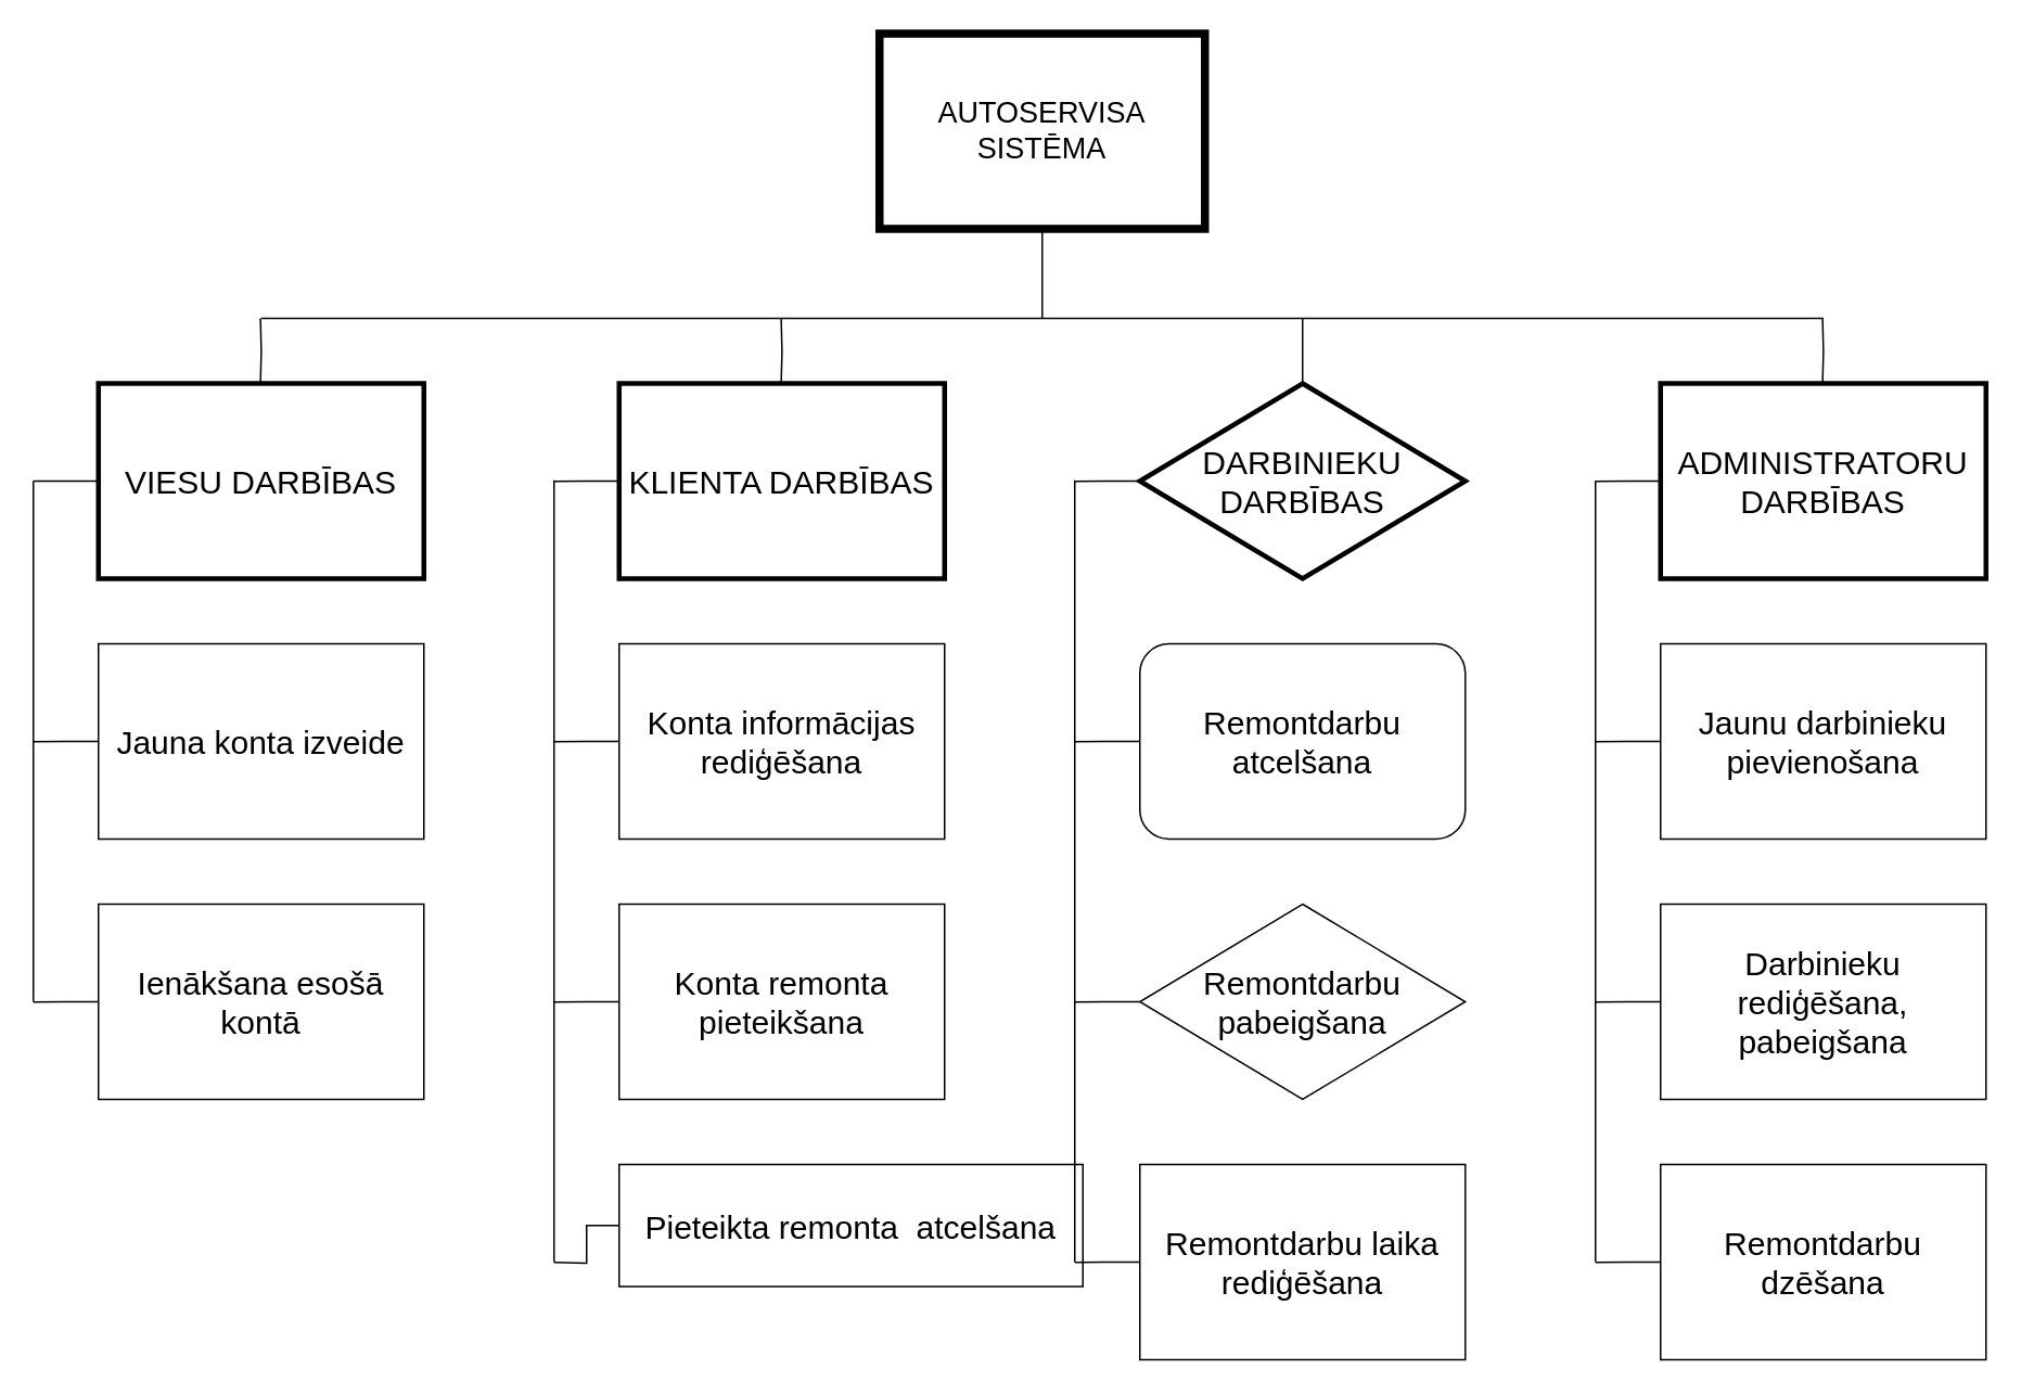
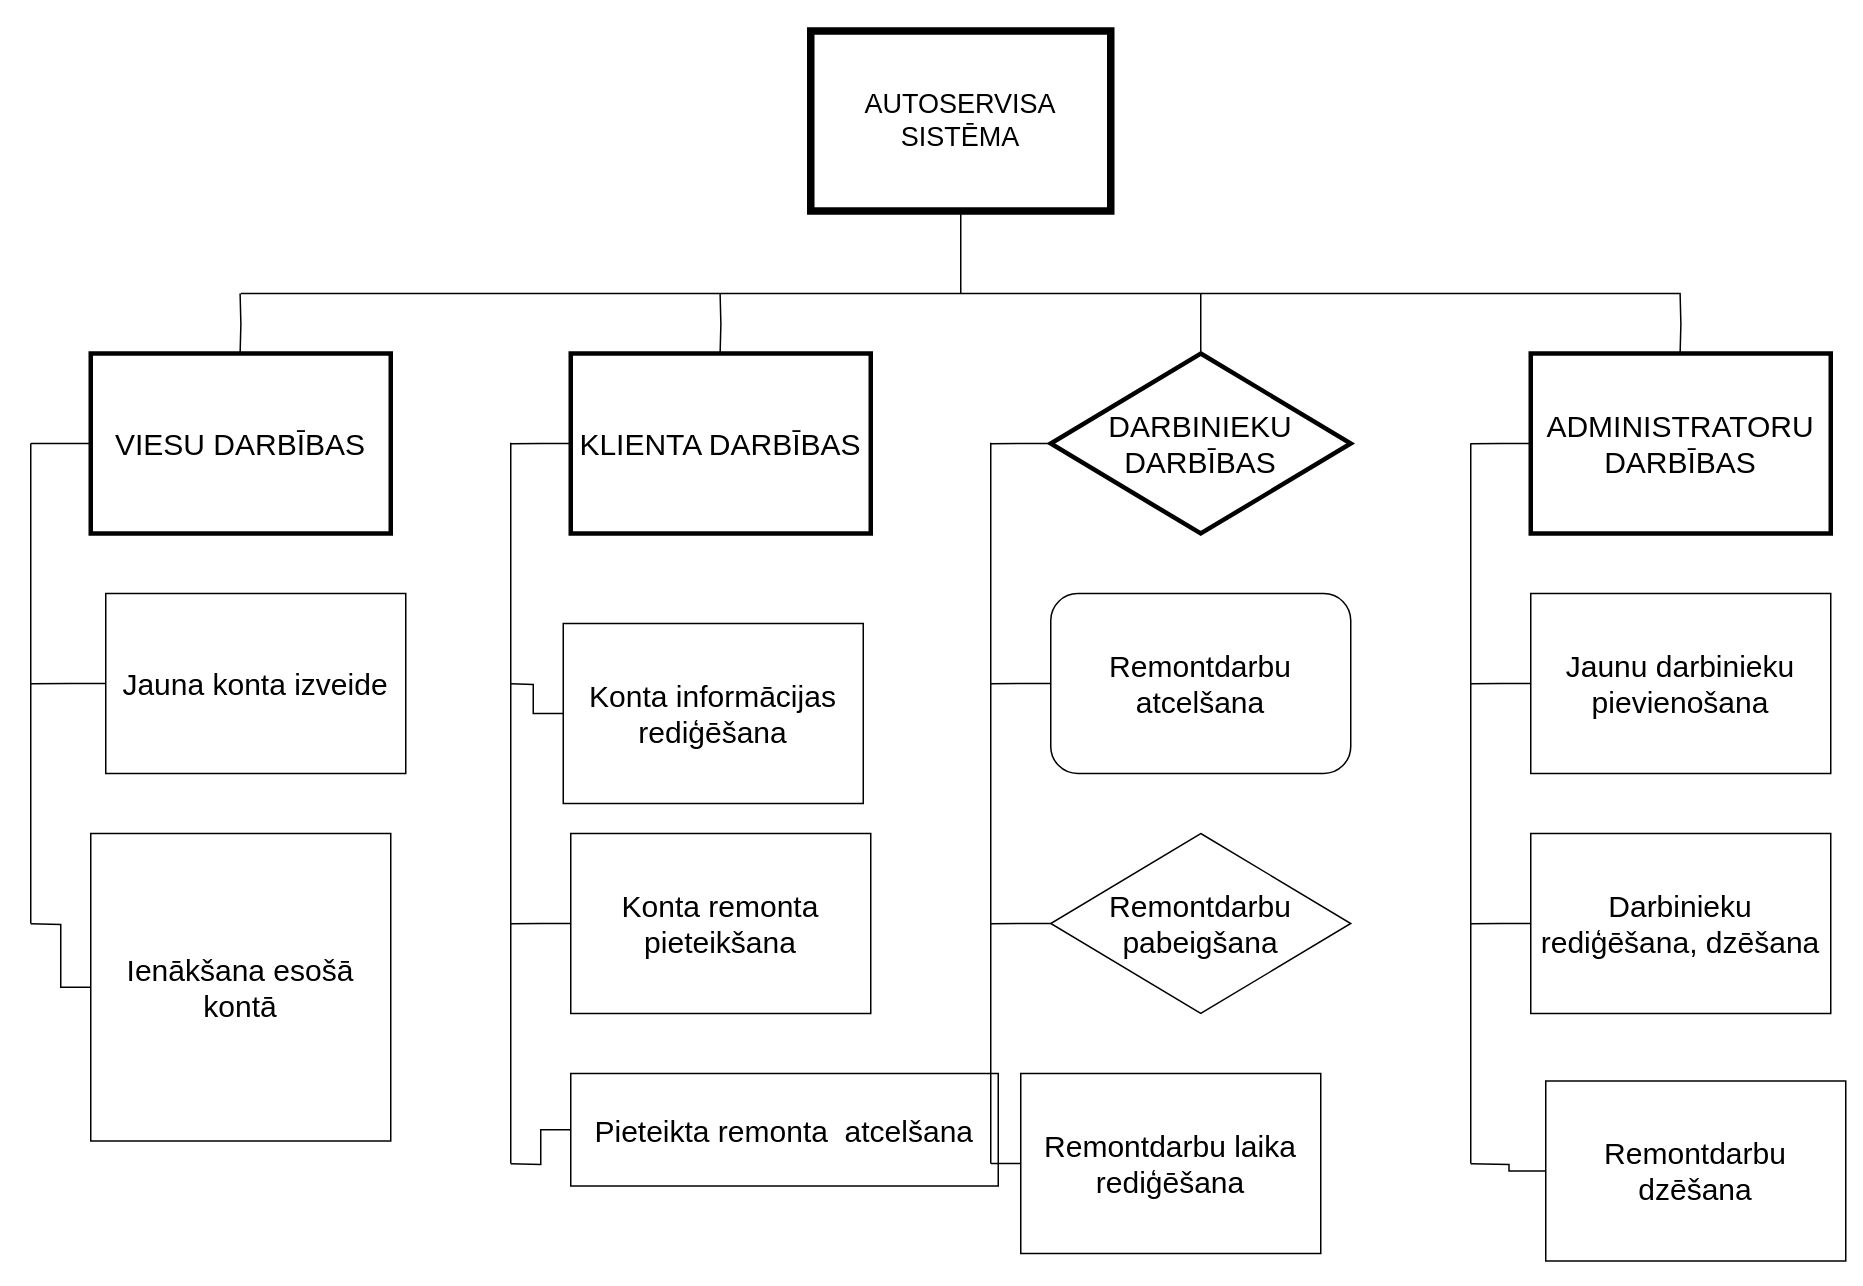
- <mxCell id="33" value="&lt;font style=&quot;font-size: 20px;&quot;&gt;Jauna konta izveide&lt;/font&gt;" style="rounded=0;whiteSpace=wrap;html=1;strokeWidth=1;" vertex="1" parent="1"><mxGeometry x="60" y="395" width="200" height="120" as="geometry" /></mxCell>
+ <mxCell id="33" value="&lt;font style=&quot;font-size: 20px;&quot;&gt;Jauna konta izveide&lt;/font&gt;" style="rounded=0;whiteSpace=wrap;html=1;strokeWidth=1;" vertex="1" parent="1"><mxGeometry x="70" y="395" width="200" height="120" as="geometry" /></mxCell>
- <mxCell id="13" value="&lt;font style=&quot;font-size: 20px;&quot;&gt;Konta informācijas rediģēšana&lt;/font&gt;" style="rounded=0;whiteSpace=wrap;html=1;strokeWidth=1;" vertex="1" parent="1"><mxGeometry x="380" y="395" width="200" height="120" as="geometry" /></mxCell>
+ <mxCell id="13" value="&lt;font style=&quot;font-size: 20px;&quot;&gt;Konta informācijas rediģēšana&lt;/font&gt;" style="rounded=0;whiteSpace=wrap;html=1;strokeWidth=1;" vertex="1" parent="1"><mxGeometry x="375" y="415" width="200" height="120" as="geometry" /></mxCell>
- <mxCell id="11" value="&lt;span style=&quot;font-size: 20px;&quot;&gt;Ienākšana esošā kontā&lt;/span&gt;" style="rounded=0;whiteSpace=wrap;html=1;strokeWidth=1;" vertex="1" parent="1"><mxGeometry x="60" y="555" width="200" height="120" as="geometry" /></mxCell>
+ <mxCell id="11" value="&lt;span style=&quot;font-size: 20px;&quot;&gt;Ienākšana esošā kontā&lt;/span&gt;" style="rounded=0;whiteSpace=wrap;html=1;strokeWidth=1;" vertex="1" parent="1"><mxGeometry x="60" y="555" width="200" height="205" as="geometry" /></mxCell>
- <mxCell id="23" value="&lt;font style=&quot;font-size: 20px;&quot;&gt;Darbinieku rediģēšana, pabeigšana&lt;/font&gt;" style="rounded=0;whiteSpace=wrap;html=1;strokeWidth=1;" vertex="1" parent="1"><mxGeometry x="1020" y="555" width="200" height="120" as="geometry" /></mxCell>
+ <mxCell id="23" value="&lt;font style=&quot;font-size: 20px;&quot;&gt;Darbinieku rediģēšana, dzēšana&lt;/font&gt;" style="rounded=0;whiteSpace=wrap;html=1;strokeWidth=1;" vertex="1" parent="1"><mxGeometry x="1020" y="555" width="200" height="120" as="geometry" /></mxCell>
- <mxCell id="29" value="&lt;span style=&quot;font-size: 20px;&quot;&gt;Remontdarbu laika rediģēšana&lt;/span&gt;" style="rounded=0;whiteSpace=wrap;html=1;strokeWidth=1;" vertex="1" parent="1"><mxGeometry x="700" y="715" width="200" height="120" as="geometry" /></mxCell>
+ <mxCell id="29" value="&lt;span style=&quot;font-size: 20px;&quot;&gt;Remontdarbu laika rediģēšana&lt;/span&gt;" style="rounded=0;whiteSpace=wrap;html=1;strokeWidth=1;" vertex="1" parent="1"><mxGeometry x="680" y="715" width="200" height="120" as="geometry" /></mxCell>
- <mxCell id="31" value="&lt;span style=&quot;font-size: 20px;&quot;&gt;Remontdarbu dzēšana&lt;/span&gt;" style="rounded=0;whiteSpace=wrap;html=1;strokeWidth=1;" vertex="1" parent="1"><mxGeometry x="1020" y="715" width="200" height="120" as="geometry" /></mxCell>
+ <mxCell id="31" value="&lt;span style=&quot;font-size: 20px;&quot;&gt;Remontdarbu dzēšana&lt;/span&gt;" style="rounded=0;whiteSpace=wrap;html=1;strokeWidth=1;" vertex="1" parent="1"><mxGeometry x="1030" y="720" width="200" height="120" as="geometry" /></mxCell>
